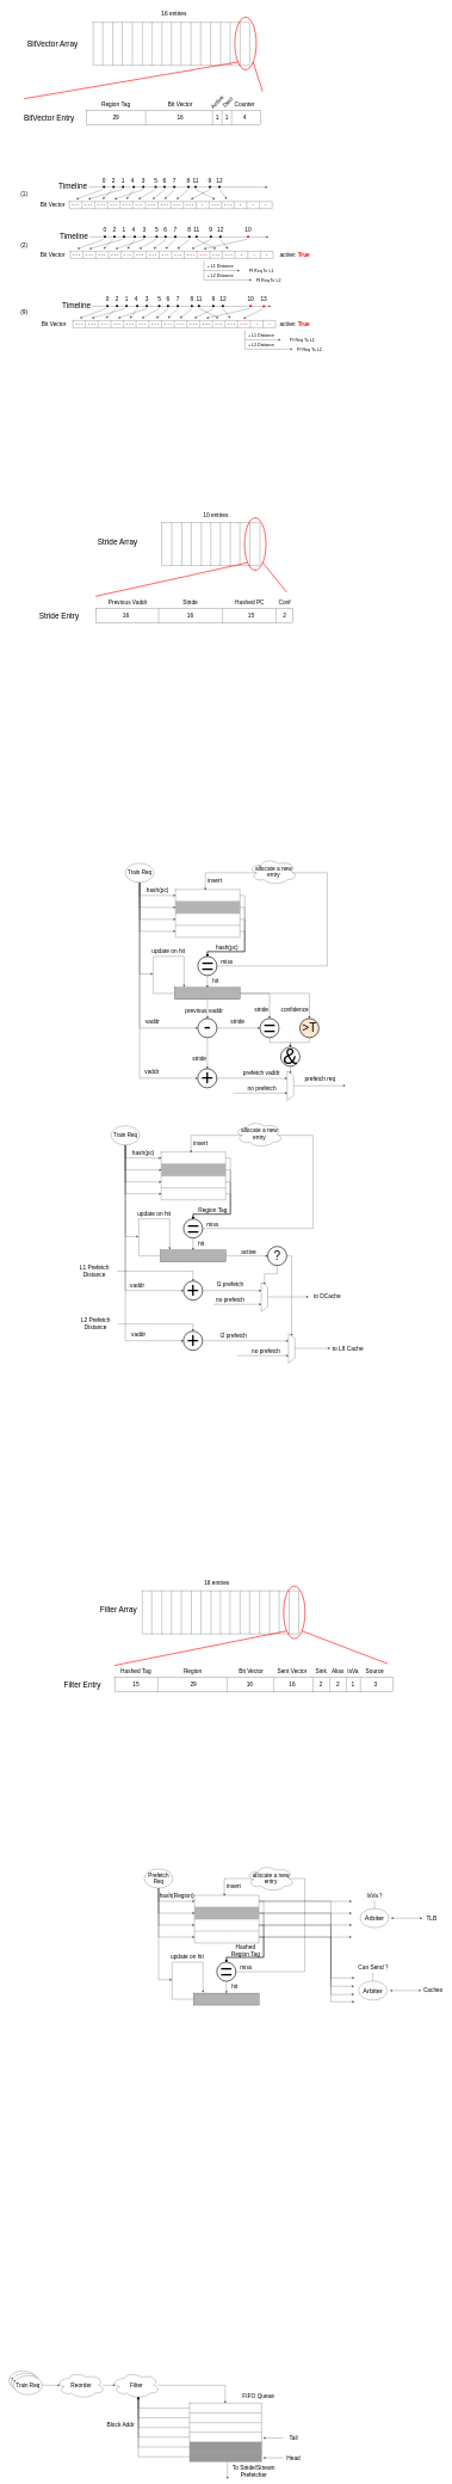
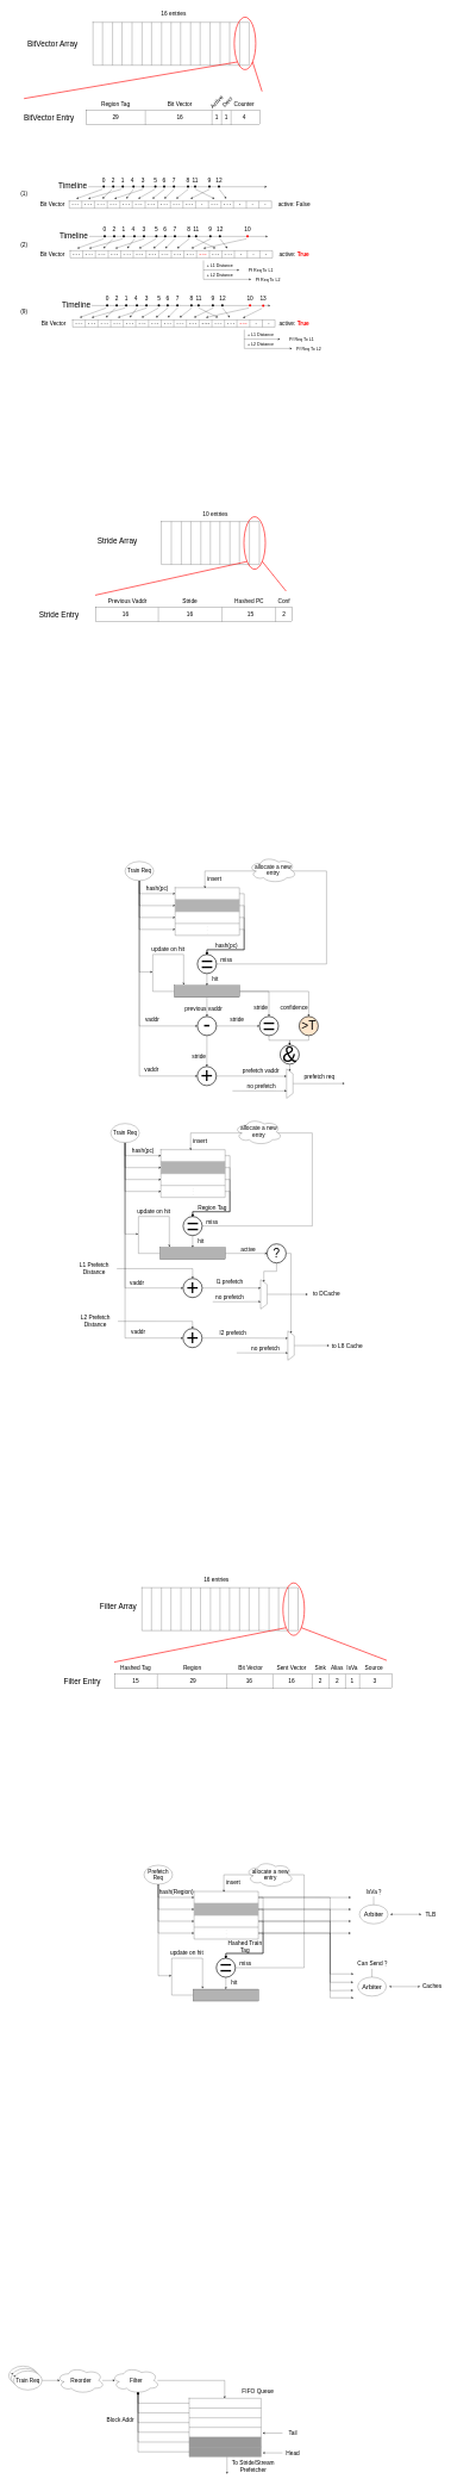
+ <mxCell id="229" value="&lt;font style=&quot;font-size: 24px;&quot;&gt;active: False&lt;/font&gt;" style="text;html=1;strokeColor=none;fillColor=none;align=center;verticalAlign=middle;whiteSpace=wrap;rounded=0;" parent="1" vertex="1"><mxGeometry x="1154.5" y="832.38" width="160" height="51.25" as="geometry" /></mxCell>
- <mxCell id="475" value="&lt;span style=&quot;font-size: 24px;&quot;&gt;Hashed Region Tag&lt;/span&gt;" style="text;html=1;strokeColor=none;fillColor=none;align=center;verticalAlign=middle;whiteSpace=wrap;rounded=0;" vertex="1" parent="1"><mxGeometry x="951" y="8140" width="155" height="47" as="geometry" /></mxCell>
+ <mxCell id="475" value="&lt;span style=&quot;font-size: 24px;&quot;&gt;Hashed Train Tag&lt;/span&gt;" style="text;html=1;strokeColor=none;fillColor=none;align=center;verticalAlign=middle;whiteSpace=wrap;rounded=0;" vertex="1" parent="1"><mxGeometry x="951" y="8140" width="155" height="47" as="geometry" /></mxCell>
